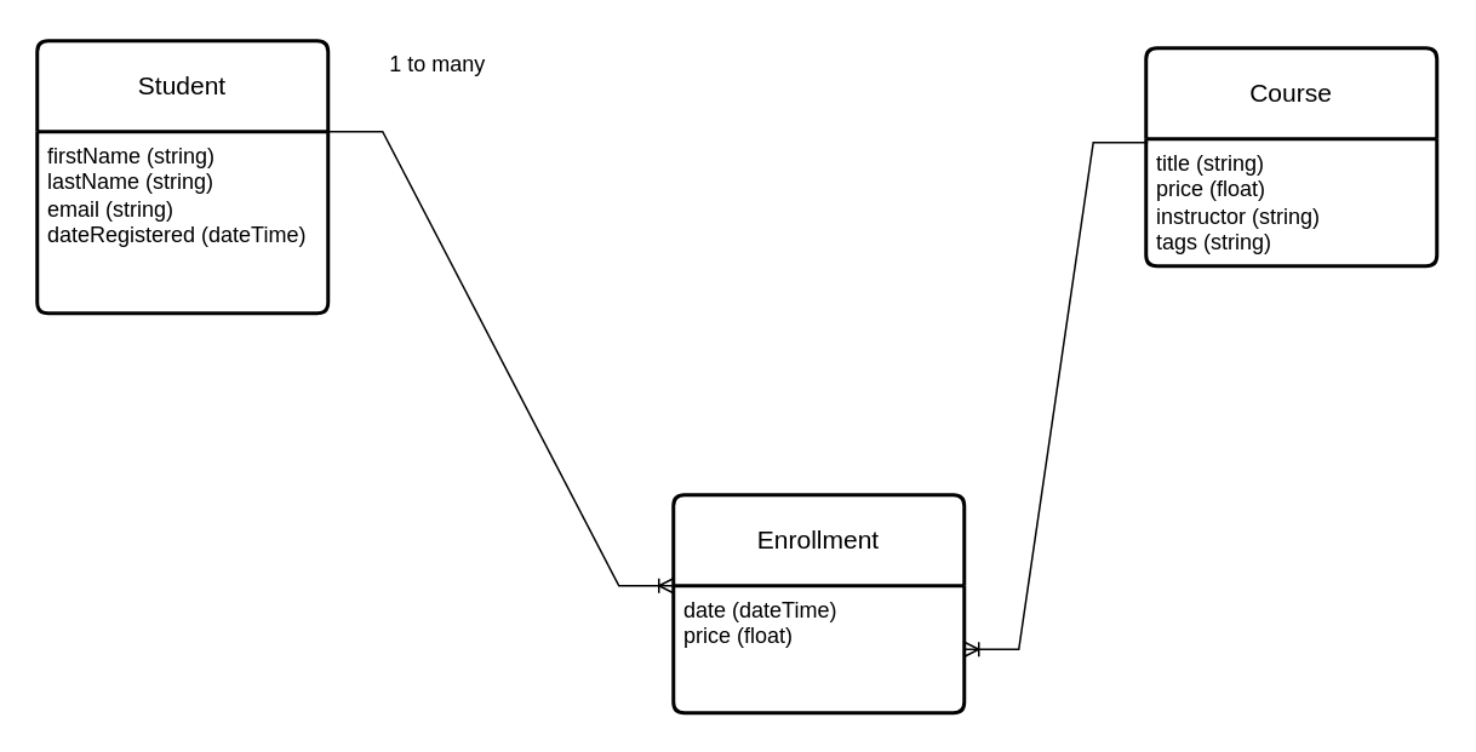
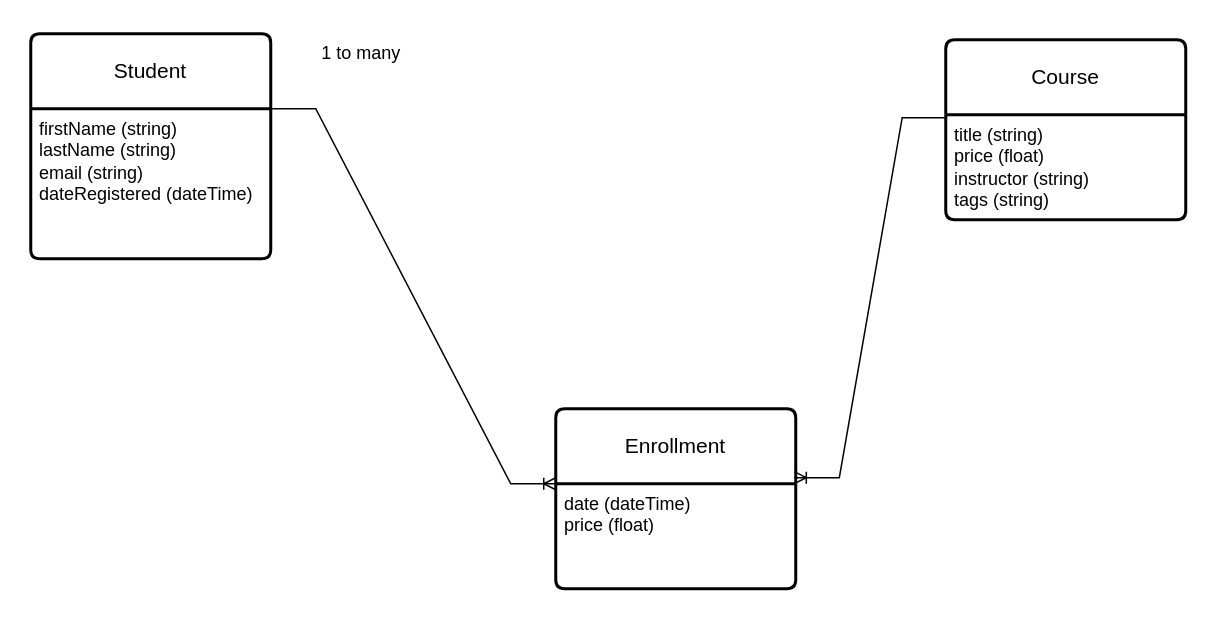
- <mxCell id="9" value="" style="edgeStyle=entityRelationEdgeStyle;fontSize=12;html=1;endArrow=ERoneToMany;rounded=0;exitX=0.006;exitY=0.433;exitDx=0;exitDy=0;exitPerimeter=0;" edge="1" parent="1" source="6" target="3"><mxGeometry width="100" height="100" relative="1" as="geometry"><mxPoint x="274" y="152" as="sourcePoint" /><mxPoint x="374" y="52" as="targetPoint" /></mxGeometry></mxCell>
+ <mxCell id="9" value="" style="edgeStyle=entityRelationEdgeStyle;fontSize=12;html=1;endArrow=ERoneToMany;rounded=0;exitX=0.006;exitY=0.433;exitDx=0;exitDy=0;exitPerimeter=0;entryX=0.994;entryY=0.383;entryDx=0;entryDy=0;entryPerimeter=0;" edge="1" parent="1" source="6" target="2"><mxGeometry width="100" height="100" relative="1" as="geometry"><mxPoint x="274" y="152" as="sourcePoint" /><mxPoint x="374" y="52" as="targetPoint" /></mxGeometry></mxCell>
